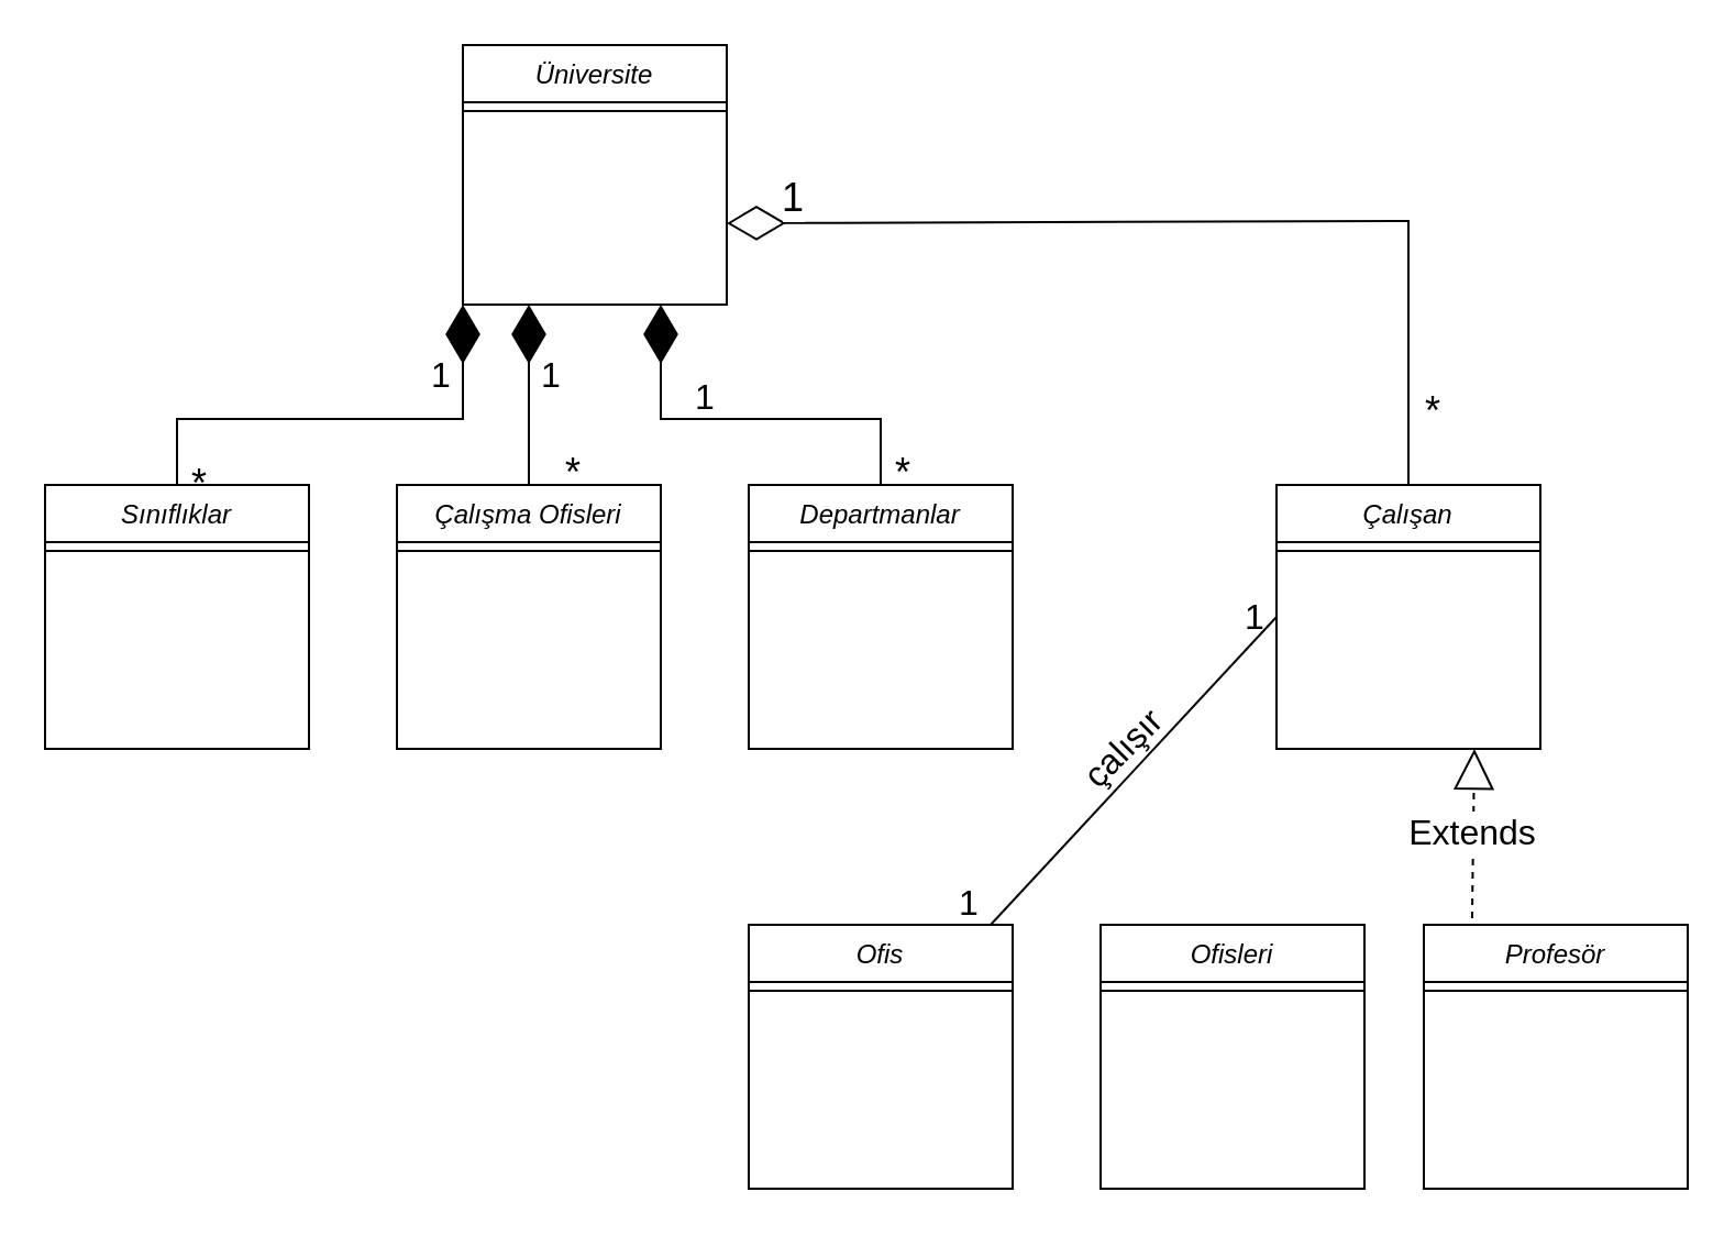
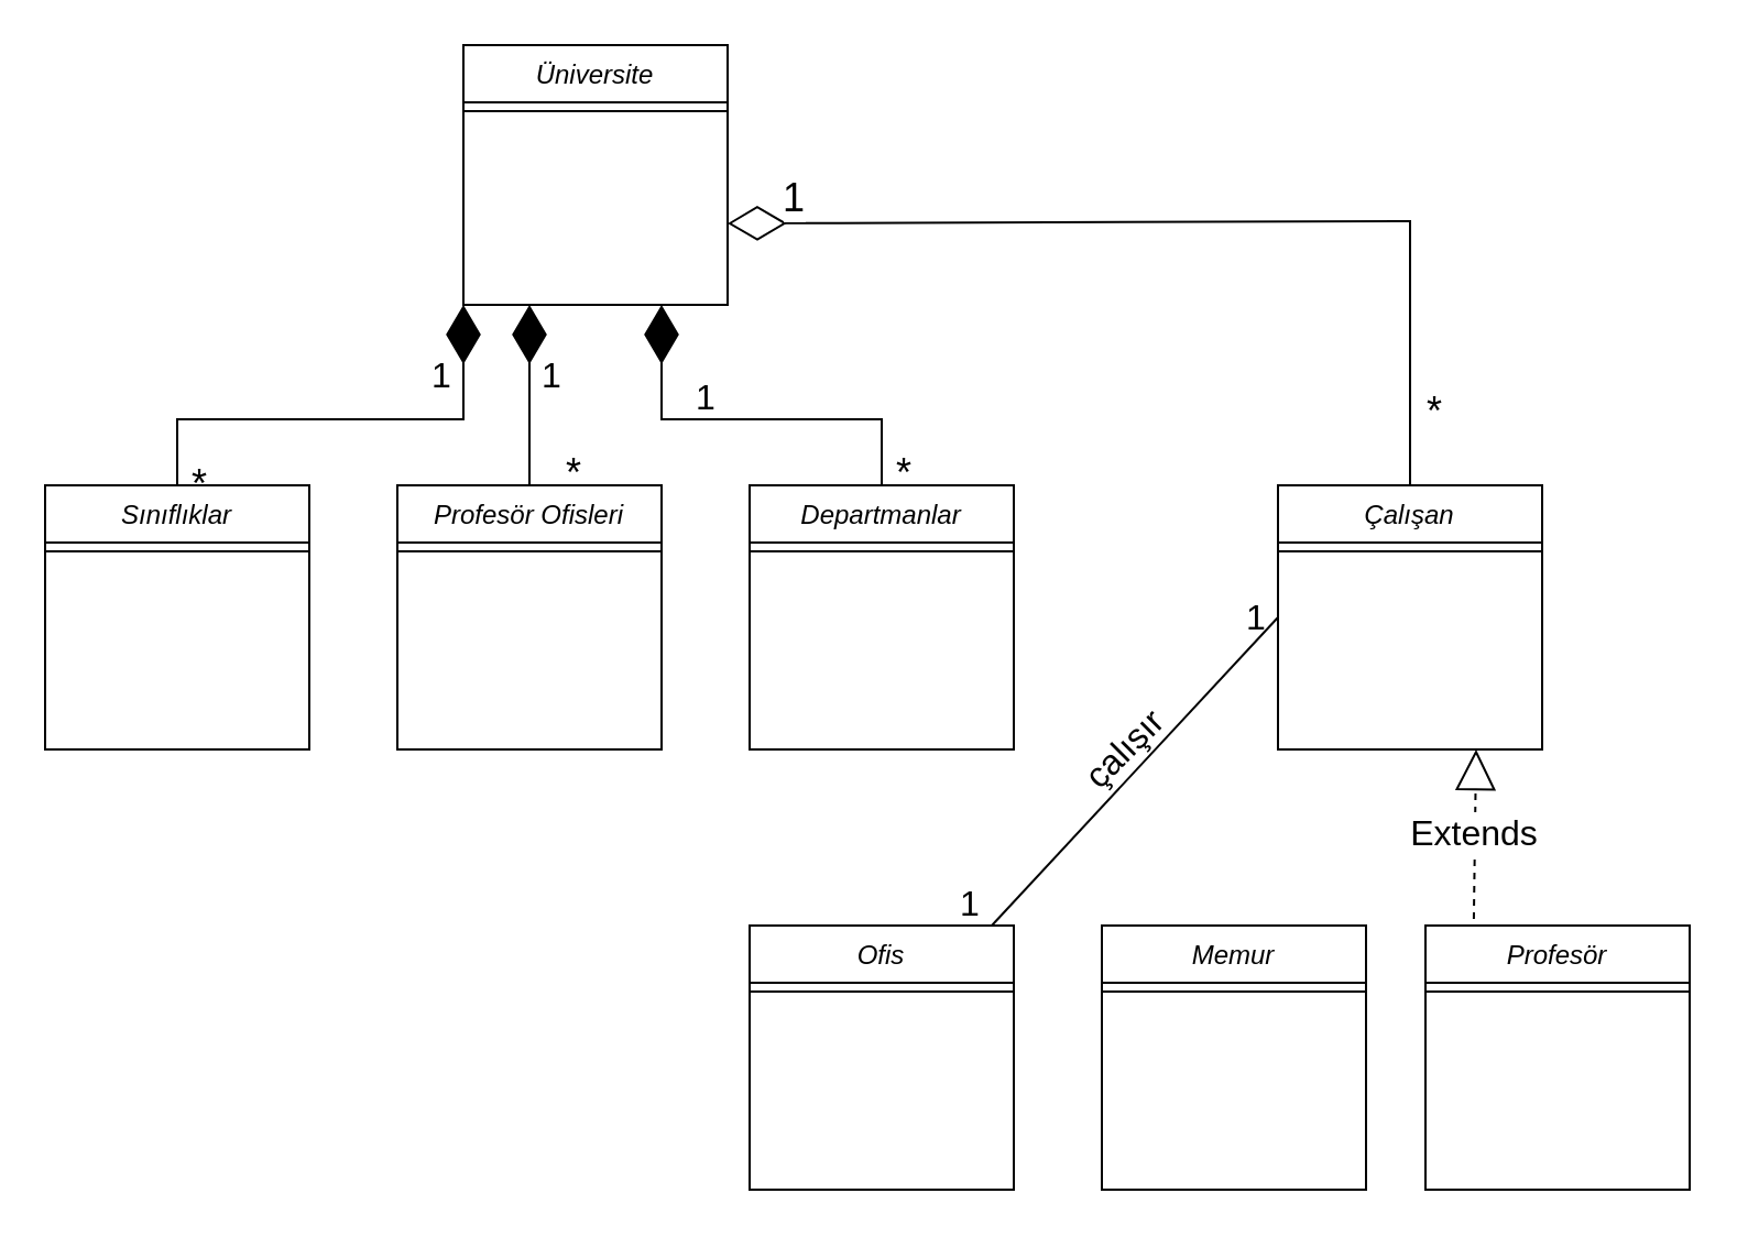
- <mxCell id="6" value="Çalışma Ofisleri" style="swimlane;fontStyle=2;align=center;verticalAlign=top;childLayout=stackLayout;horizontal=1;startSize=26;horizontalStack=0;resizeParent=1;resizeLast=0;collapsible=1;marginBottom=0;rounded=0;shadow=0;strokeWidth=1;" vertex="1" parent="1"><mxGeometry x="180" y="220" width="120" height="120" as="geometry"><mxRectangle x="230" y="140" width="160" height="26" as="alternateBounds" /></mxGeometry></mxCell>
+ <mxCell id="6" value="Profesör Ofisleri" style="swimlane;fontStyle=2;align=center;verticalAlign=top;childLayout=stackLayout;horizontal=1;startSize=26;horizontalStack=0;resizeParent=1;resizeLast=0;collapsible=1;marginBottom=0;rounded=0;shadow=0;strokeWidth=1;" vertex="1" parent="1"><mxGeometry x="180" y="220" width="120" height="120" as="geometry"><mxRectangle x="230" y="140" width="160" height="26" as="alternateBounds" /></mxGeometry></mxCell>
- <mxCell id="26" value="Ofisleri" style="swimlane;fontStyle=2;align=center;verticalAlign=top;childLayout=stackLayout;horizontal=1;startSize=26;horizontalStack=0;resizeParent=1;resizeLast=0;collapsible=1;marginBottom=0;rounded=0;shadow=0;strokeWidth=1;" vertex="1" parent="1"><mxGeometry x="500" y="420" width="120" height="120" as="geometry"><mxRectangle x="230" y="140" width="160" height="26" as="alternateBounds" /></mxGeometry></mxCell>
+ <mxCell id="26" value="Memur" style="swimlane;fontStyle=2;align=center;verticalAlign=top;childLayout=stackLayout;horizontal=1;startSize=26;horizontalStack=0;resizeParent=1;resizeLast=0;collapsible=1;marginBottom=0;rounded=0;shadow=0;strokeWidth=1;" vertex="1" parent="1"><mxGeometry x="500" y="420" width="120" height="120" as="geometry"><mxRectangle x="230" y="140" width="160" height="26" as="alternateBounds" /></mxGeometry></mxCell>
